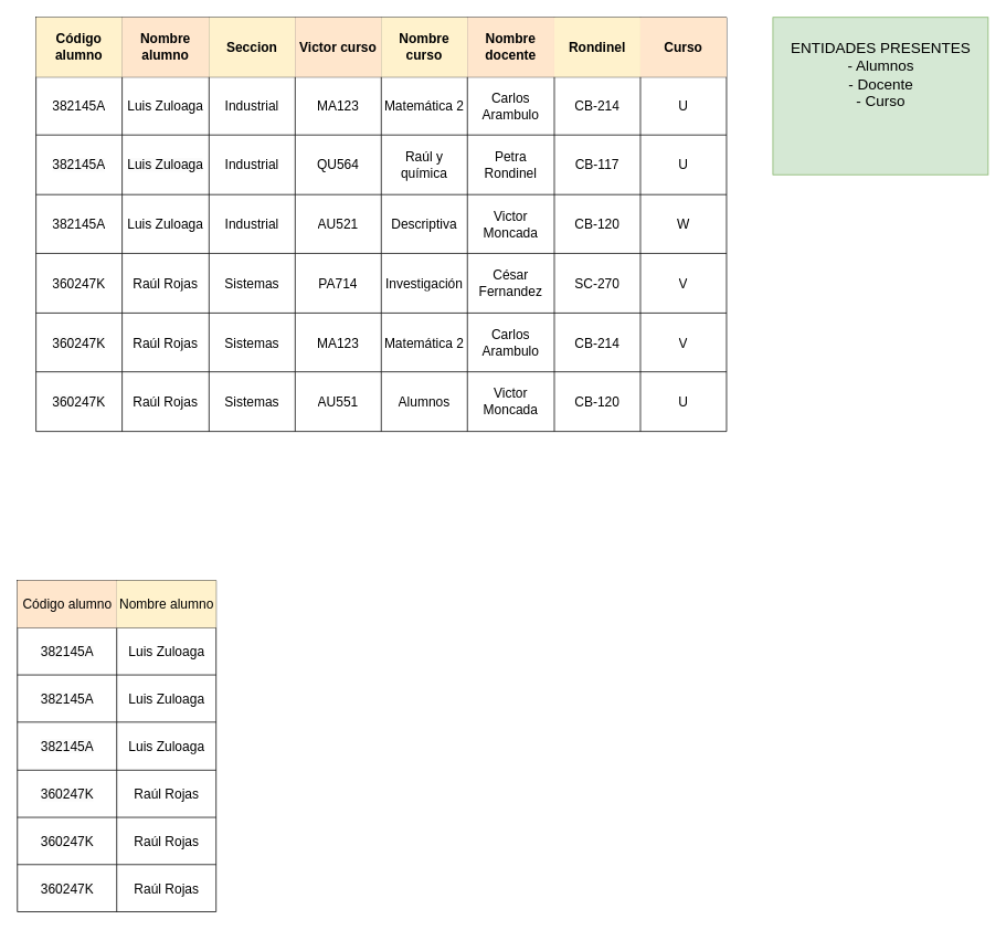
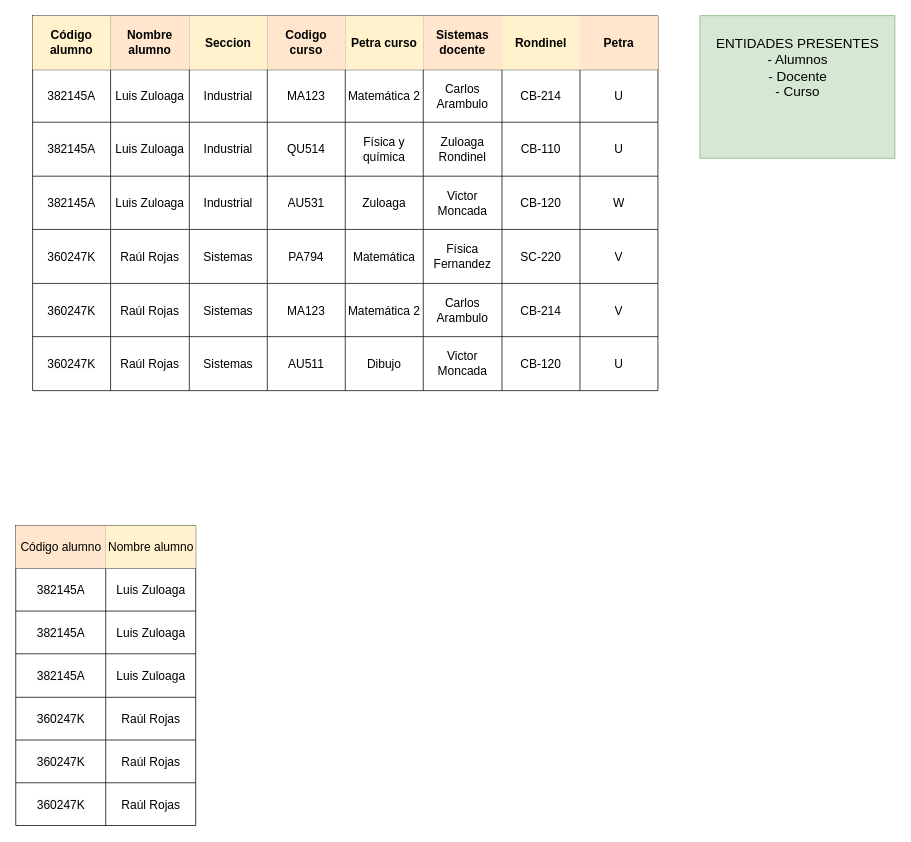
- <mxCell id="7" value="Victor curso" style="shape=partialRectangle;html=1;whiteSpace=wrap;connectable=0;strokeColor=#d79b00;overflow=hidden;fillColor=#ffe6cc;top=0;left=0;bottom=0;right=0;pointerEvents=1;fontSize=16;fontStyle=1" parent="3" vertex="1"><mxGeometry x="313" width="104" height="72" as="geometry"><mxRectangle width="104" height="72" as="alternateBounds" /></mxGeometry></mxCell>
+ <mxCell id="7" value="Codigo curso" style="shape=partialRectangle;html=1;whiteSpace=wrap;connectable=0;strokeColor=#d79b00;overflow=hidden;fillColor=#ffe6cc;top=0;left=0;bottom=0;right=0;pointerEvents=1;fontSize=16;fontStyle=1" parent="3" vertex="1"><mxGeometry x="313" width="104" height="72" as="geometry"><mxRectangle width="104" height="72" as="alternateBounds" /></mxGeometry></mxCell>
- <mxCell id="8" value="Nombre curso" style="shape=partialRectangle;html=1;whiteSpace=wrap;connectable=0;strokeColor=#d6b656;overflow=hidden;fillColor=#fff2cc;top=0;left=0;bottom=0;right=0;pointerEvents=1;fontSize=16;fontStyle=1" parent="3" vertex="1"><mxGeometry x="417" width="104" height="72" as="geometry"><mxRectangle width="104" height="72" as="alternateBounds" /></mxGeometry></mxCell>
+ <mxCell id="8" value="Petra curso" style="shape=partialRectangle;html=1;whiteSpace=wrap;connectable=0;strokeColor=#d6b656;overflow=hidden;fillColor=#fff2cc;top=0;left=0;bottom=0;right=0;pointerEvents=1;fontSize=16;fontStyle=1" parent="3" vertex="1"><mxGeometry x="417" width="104" height="72" as="geometry"><mxRectangle width="104" height="72" as="alternateBounds" /></mxGeometry></mxCell>
- <mxCell id="9" value="Nombre docente" style="shape=partialRectangle;html=1;whiteSpace=wrap;connectable=0;strokeColor=#d79b00;overflow=hidden;fillColor=#ffe6cc;top=0;left=0;bottom=0;right=0;pointerEvents=1;fontSize=16;fontStyle=1" parent="3" vertex="1"><mxGeometry x="521" width="105" height="72" as="geometry"><mxRectangle width="105" height="72" as="alternateBounds" /></mxGeometry></mxCell>
+ <mxCell id="9" value="Sistemas docente" style="shape=partialRectangle;html=1;whiteSpace=wrap;connectable=0;strokeColor=#d79b00;overflow=hidden;fillColor=#ffe6cc;top=0;left=0;bottom=0;right=0;pointerEvents=1;fontSize=16;fontStyle=1" parent="3" vertex="1"><mxGeometry x="521" width="105" height="72" as="geometry"><mxRectangle width="105" height="72" as="alternateBounds" /></mxGeometry></mxCell>
- <mxCell id="11" value="Curso" style="shape=partialRectangle;html=1;whiteSpace=wrap;connectable=0;strokeColor=#d79b00;overflow=hidden;fillColor=#ffe6cc;top=0;left=0;bottom=0;right=0;pointerEvents=1;fontSize=16;fontStyle=1" parent="3" vertex="1"><mxGeometry x="730" width="104" height="72" as="geometry"><mxRectangle width="104" height="72" as="alternateBounds" /></mxGeometry></mxCell>
+ <mxCell id="11" value="Petra" style="shape=partialRectangle;html=1;whiteSpace=wrap;connectable=0;strokeColor=#d79b00;overflow=hidden;fillColor=#ffe6cc;top=0;left=0;bottom=0;right=0;pointerEvents=1;fontSize=16;fontStyle=1" parent="3" vertex="1"><mxGeometry x="730" width="104" height="72" as="geometry"><mxRectangle width="104" height="72" as="alternateBounds" /></mxGeometry></mxCell>
- <mxCell id="25" value="QU564" style="shape=partialRectangle;html=1;whiteSpace=wrap;connectable=0;strokeColor=inherit;overflow=hidden;fillColor=none;top=0;left=0;bottom=0;right=0;pointerEvents=1;fontSize=16;" parent="21" vertex="1"><mxGeometry x="313" width="104" height="72" as="geometry"><mxRectangle width="104" height="72" as="alternateBounds" /></mxGeometry></mxCell>
+ <mxCell id="25" value="QU514" style="shape=partialRectangle;html=1;whiteSpace=wrap;connectable=0;strokeColor=inherit;overflow=hidden;fillColor=none;top=0;left=0;bottom=0;right=0;pointerEvents=1;fontSize=16;" parent="21" vertex="1"><mxGeometry x="313" width="104" height="72" as="geometry"><mxRectangle width="104" height="72" as="alternateBounds" /></mxGeometry></mxCell>
- <mxCell id="26" value="Raúl y química" style="shape=partialRectangle;html=1;whiteSpace=wrap;connectable=0;strokeColor=inherit;overflow=hidden;fillColor=none;top=0;left=0;bottom=0;right=0;pointerEvents=1;fontSize=16;" parent="21" vertex="1"><mxGeometry x="417" width="104" height="72" as="geometry"><mxRectangle width="104" height="72" as="alternateBounds" /></mxGeometry></mxCell>
+ <mxCell id="26" value="Física y química" style="shape=partialRectangle;html=1;whiteSpace=wrap;connectable=0;strokeColor=inherit;overflow=hidden;fillColor=none;top=0;left=0;bottom=0;right=0;pointerEvents=1;fontSize=16;" parent="21" vertex="1"><mxGeometry x="417" width="104" height="72" as="geometry"><mxRectangle width="104" height="72" as="alternateBounds" /></mxGeometry></mxCell>
- <mxCell id="27" value="Petra Rondinel" style="shape=partialRectangle;html=1;whiteSpace=wrap;connectable=0;strokeColor=inherit;overflow=hidden;fillColor=none;top=0;left=0;bottom=0;right=0;pointerEvents=1;fontSize=16;" parent="21" vertex="1"><mxGeometry x="521" width="105" height="72" as="geometry"><mxRectangle width="105" height="72" as="alternateBounds" /></mxGeometry></mxCell>
+ <mxCell id="27" value="Zuloaga Rondinel" style="shape=partialRectangle;html=1;whiteSpace=wrap;connectable=0;strokeColor=inherit;overflow=hidden;fillColor=none;top=0;left=0;bottom=0;right=0;pointerEvents=1;fontSize=16;" parent="21" vertex="1"><mxGeometry x="521" width="105" height="72" as="geometry"><mxRectangle width="105" height="72" as="alternateBounds" /></mxGeometry></mxCell>
- <mxCell id="28" value="CB-117" style="shape=partialRectangle;html=1;whiteSpace=wrap;connectable=0;strokeColor=inherit;overflow=hidden;fillColor=none;top=0;left=0;bottom=0;right=0;pointerEvents=1;fontSize=16;" parent="21" vertex="1"><mxGeometry x="626" width="104" height="72" as="geometry"><mxRectangle width="104" height="72" as="alternateBounds" /></mxGeometry></mxCell>
+ <mxCell id="28" value="CB-110" style="shape=partialRectangle;html=1;whiteSpace=wrap;connectable=0;strokeColor=inherit;overflow=hidden;fillColor=none;top=0;left=0;bottom=0;right=0;pointerEvents=1;fontSize=16;" parent="21" vertex="1"><mxGeometry x="626" width="104" height="72" as="geometry"><mxRectangle width="104" height="72" as="alternateBounds" /></mxGeometry></mxCell>
- <mxCell id="34" value="AU521" style="shape=partialRectangle;html=1;whiteSpace=wrap;connectable=0;strokeColor=inherit;overflow=hidden;fillColor=none;top=0;left=0;bottom=0;right=0;pointerEvents=1;fontSize=16;" parent="30" vertex="1"><mxGeometry x="313" width="104" height="71" as="geometry"><mxRectangle width="104" height="71" as="alternateBounds" /></mxGeometry></mxCell>
+ <mxCell id="34" value="AU531" style="shape=partialRectangle;html=1;whiteSpace=wrap;connectable=0;strokeColor=inherit;overflow=hidden;fillColor=none;top=0;left=0;bottom=0;right=0;pointerEvents=1;fontSize=16;" parent="30" vertex="1"><mxGeometry x="313" width="104" height="71" as="geometry"><mxRectangle width="104" height="71" as="alternateBounds" /></mxGeometry></mxCell>
- <mxCell id="35" value="Descriptiva" style="shape=partialRectangle;html=1;whiteSpace=wrap;connectable=0;strokeColor=inherit;overflow=hidden;fillColor=none;top=0;left=0;bottom=0;right=0;pointerEvents=1;fontSize=16;" parent="30" vertex="1"><mxGeometry x="417" width="104" height="71" as="geometry"><mxRectangle width="104" height="71" as="alternateBounds" /></mxGeometry></mxCell>
+ <mxCell id="35" value="Zuloaga" style="shape=partialRectangle;html=1;whiteSpace=wrap;connectable=0;strokeColor=inherit;overflow=hidden;fillColor=none;top=0;left=0;bottom=0;right=0;pointerEvents=1;fontSize=16;" parent="30" vertex="1"><mxGeometry x="417" width="104" height="71" as="geometry"><mxRectangle width="104" height="71" as="alternateBounds" /></mxGeometry></mxCell>
- <mxCell id="43" value="PA714" style="shape=partialRectangle;html=1;whiteSpace=wrap;connectable=0;strokeColor=inherit;overflow=hidden;fillColor=none;top=0;left=0;bottom=0;right=0;pointerEvents=1;fontSize=16;" parent="39" vertex="1"><mxGeometry x="313" width="104" height="72" as="geometry"><mxRectangle width="104" height="72" as="alternateBounds" /></mxGeometry></mxCell>
+ <mxCell id="43" value="PA794" style="shape=partialRectangle;html=1;whiteSpace=wrap;connectable=0;strokeColor=inherit;overflow=hidden;fillColor=none;top=0;left=0;bottom=0;right=0;pointerEvents=1;fontSize=16;" parent="39" vertex="1"><mxGeometry x="313" width="104" height="72" as="geometry"><mxRectangle width="104" height="72" as="alternateBounds" /></mxGeometry></mxCell>
- <mxCell id="44" value="Investigación" style="shape=partialRectangle;html=1;whiteSpace=wrap;connectable=0;strokeColor=inherit;overflow=hidden;fillColor=none;top=0;left=0;bottom=0;right=0;pointerEvents=1;fontSize=16;" parent="39" vertex="1"><mxGeometry x="417" width="104" height="72" as="geometry"><mxRectangle width="104" height="72" as="alternateBounds" /></mxGeometry></mxCell>
+ <mxCell id="44" value="Matemática" style="shape=partialRectangle;html=1;whiteSpace=wrap;connectable=0;strokeColor=inherit;overflow=hidden;fillColor=none;top=0;left=0;bottom=0;right=0;pointerEvents=1;fontSize=16;" parent="39" vertex="1"><mxGeometry x="417" width="104" height="72" as="geometry"><mxRectangle width="104" height="72" as="alternateBounds" /></mxGeometry></mxCell>
- <mxCell id="45" value="César Fernandez" style="shape=partialRectangle;html=1;whiteSpace=wrap;connectable=0;strokeColor=inherit;overflow=hidden;fillColor=none;top=0;left=0;bottom=0;right=0;pointerEvents=1;fontSize=16;" parent="39" vertex="1"><mxGeometry x="521" width="105" height="72" as="geometry"><mxRectangle width="105" height="72" as="alternateBounds" /></mxGeometry></mxCell>
+ <mxCell id="45" value="Física Fernandez" style="shape=partialRectangle;html=1;whiteSpace=wrap;connectable=0;strokeColor=inherit;overflow=hidden;fillColor=none;top=0;left=0;bottom=0;right=0;pointerEvents=1;fontSize=16;" parent="39" vertex="1"><mxGeometry x="521" width="105" height="72" as="geometry"><mxRectangle width="105" height="72" as="alternateBounds" /></mxGeometry></mxCell>
- <mxCell id="46" value="SC-270" style="shape=partialRectangle;html=1;whiteSpace=wrap;connectable=0;strokeColor=inherit;overflow=hidden;fillColor=none;top=0;left=0;bottom=0;right=0;pointerEvents=1;fontSize=16;" parent="39" vertex="1"><mxGeometry x="626" width="104" height="72" as="geometry"><mxRectangle width="104" height="72" as="alternateBounds" /></mxGeometry></mxCell>
+ <mxCell id="46" value="SC-220" style="shape=partialRectangle;html=1;whiteSpace=wrap;connectable=0;strokeColor=inherit;overflow=hidden;fillColor=none;top=0;left=0;bottom=0;right=0;pointerEvents=1;fontSize=16;" parent="39" vertex="1"><mxGeometry x="626" width="104" height="72" as="geometry"><mxRectangle width="104" height="72" as="alternateBounds" /></mxGeometry></mxCell>
- <mxCell id="61" value="AU551" style="shape=partialRectangle;html=1;whiteSpace=wrap;connectable=0;strokeColor=inherit;overflow=hidden;fillColor=none;top=0;left=0;bottom=0;right=0;pointerEvents=1;fontSize=16;" parent="57" vertex="1"><mxGeometry x="313" width="104" height="72" as="geometry"><mxRectangle width="104" height="72" as="alternateBounds" /></mxGeometry></mxCell>
+ <mxCell id="61" value="AU511" style="shape=partialRectangle;html=1;whiteSpace=wrap;connectable=0;strokeColor=inherit;overflow=hidden;fillColor=none;top=0;left=0;bottom=0;right=0;pointerEvents=1;fontSize=16;" parent="57" vertex="1"><mxGeometry x="313" width="104" height="72" as="geometry"><mxRectangle width="104" height="72" as="alternateBounds" /></mxGeometry></mxCell>
- <mxCell id="62" value="Alumnos" style="shape=partialRectangle;html=1;whiteSpace=wrap;connectable=0;strokeColor=inherit;overflow=hidden;fillColor=none;top=0;left=0;bottom=0;right=0;pointerEvents=1;fontSize=16;" parent="57" vertex="1"><mxGeometry x="417" width="104" height="72" as="geometry"><mxRectangle width="104" height="72" as="alternateBounds" /></mxGeometry></mxCell>
+ <mxCell id="62" value="Dibujo" style="shape=partialRectangle;html=1;whiteSpace=wrap;connectable=0;strokeColor=inherit;overflow=hidden;fillColor=none;top=0;left=0;bottom=0;right=0;pointerEvents=1;fontSize=16;" parent="57" vertex="1"><mxGeometry x="417" width="104" height="72" as="geometry"><mxRectangle width="104" height="72" as="alternateBounds" /></mxGeometry></mxCell>
